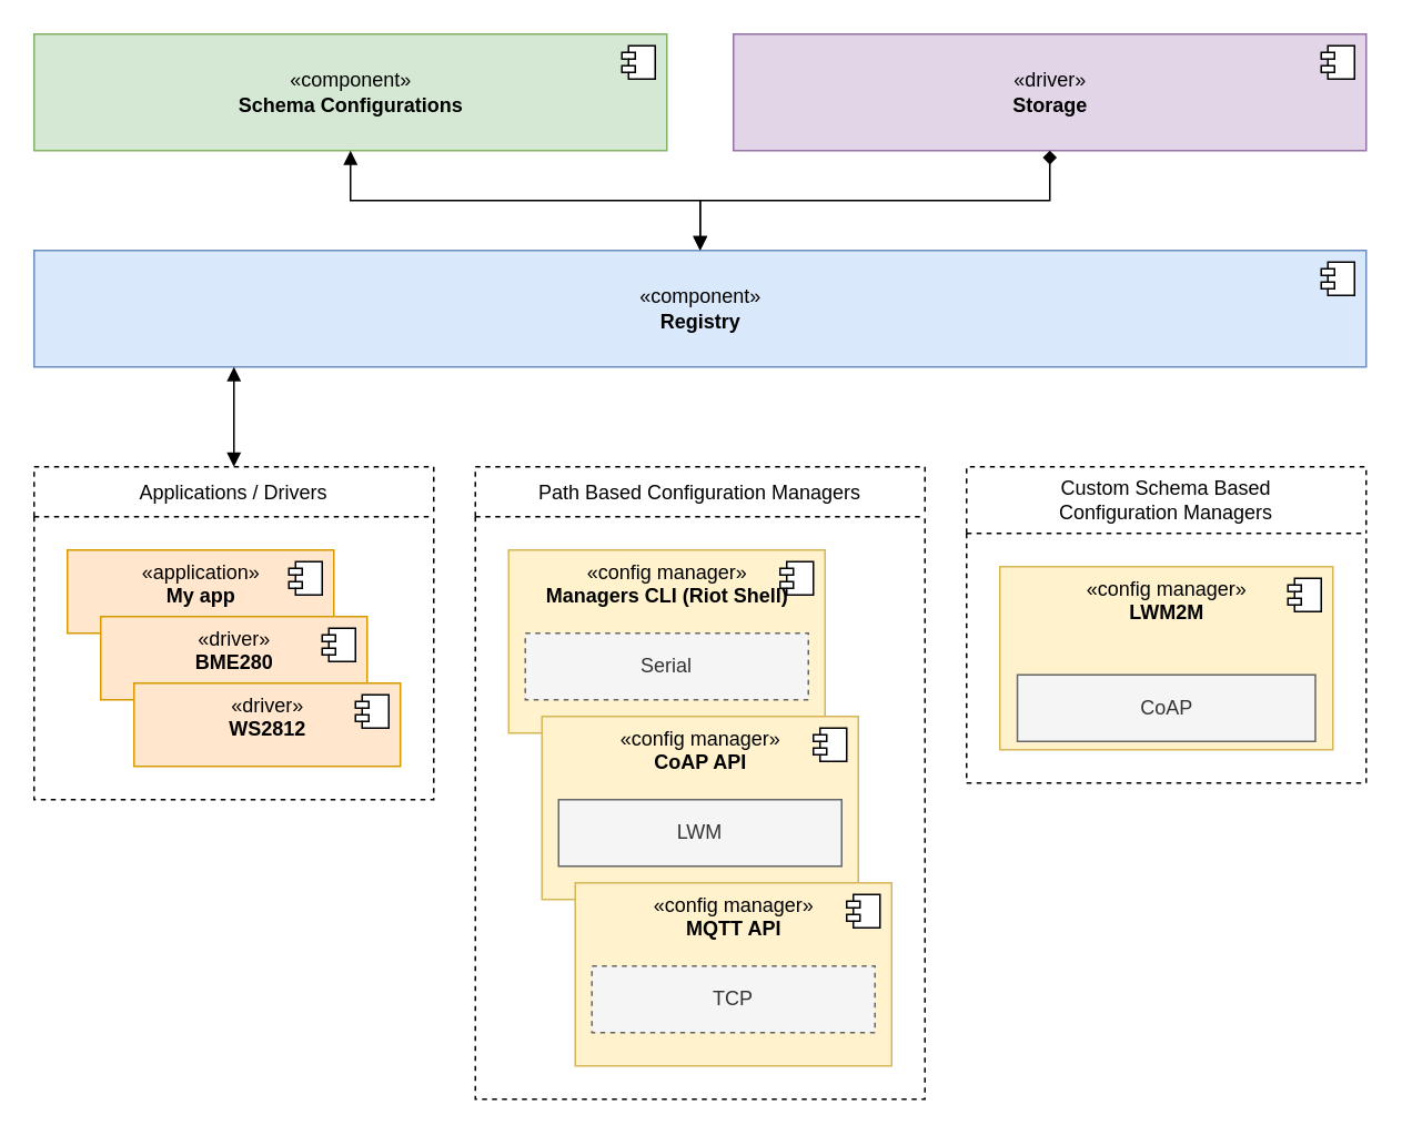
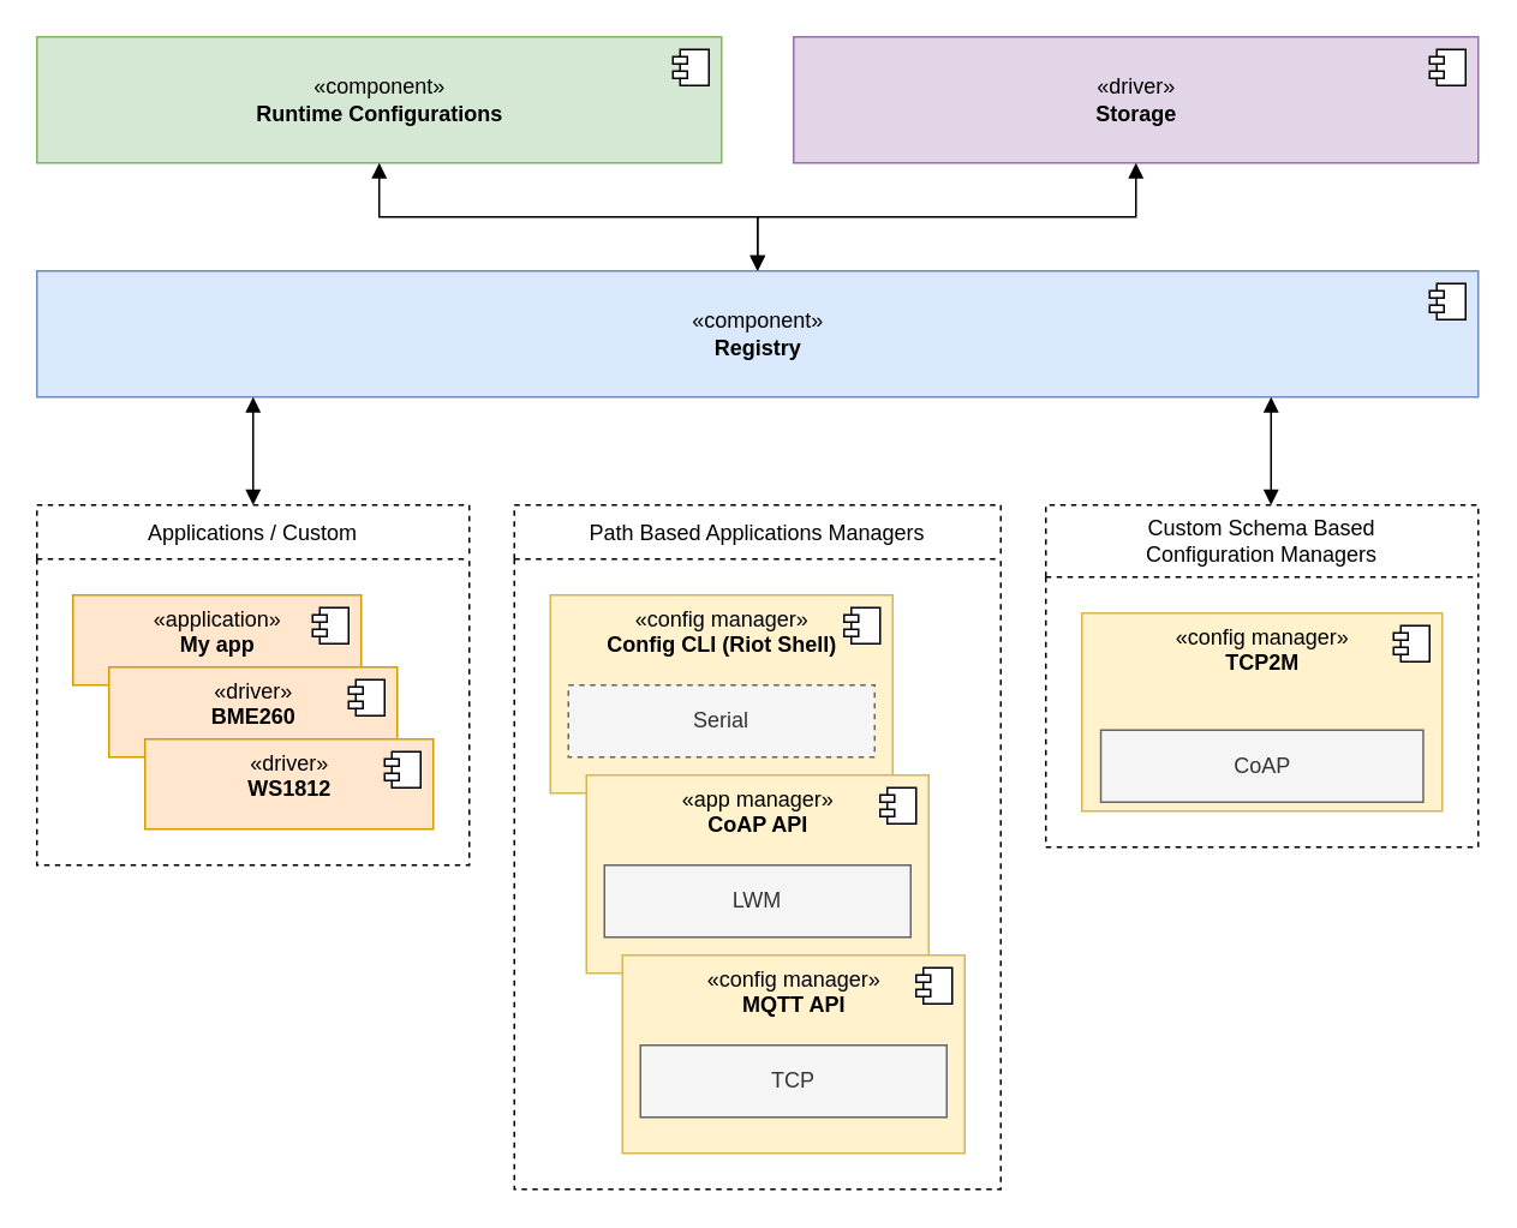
- <mxCell id="2" value="«component»&lt;br&gt;&lt;b&gt;Schema Configurations&lt;/b&gt;" style="html=1;dropTarget=0;verticalAlign=middle;fillColor=#d5e8d4;strokeColor=#82b366;" parent="1" vertex="1"><mxGeometry x="20" y="20" width="380" height="70" as="geometry" /></mxCell>
+ <mxCell id="2" value="«component»&lt;br&gt;&lt;b&gt;Runtime Configurations&lt;/b&gt;" style="html=1;dropTarget=0;verticalAlign=middle;fillColor=#d5e8d4;strokeColor=#82b366;" parent="1" vertex="1"><mxGeometry x="20" y="20" width="380" height="70" as="geometry" /></mxCell>
- <mxCell id="34" style="edgeStyle=orthogonalEdgeStyle;html=1;endArrow=diamond;endFill=1;startArrow=block;startFill=1;rounded=0;" edge="1" parent="1" source="5" target="32"><mxGeometry relative="1" as="geometry"><mxPoint x="430" y="160" as="sourcePoint" /><mxPoint x="220" y="100" as="targetPoint" /></mxGeometry></mxCell>
+ <mxCell id="34" style="edgeStyle=orthogonalEdgeStyle;html=1;endArrow=block;endFill=1;startArrow=block;startFill=1;rounded=0;" edge="1" parent="1" source="5" target="32"><mxGeometry relative="1" as="geometry"><mxPoint x="430" y="160" as="sourcePoint" /><mxPoint x="220" y="100" as="targetPoint" /></mxGeometry></mxCell>
+ <mxCell id="12" style="html=1;endArrow=block;endFill=1;edgeStyle=elbowEdgeStyle;startArrow=block;startFill=1;" parent="1" source="31" target="5" edge="1"><mxGeometry relative="1" as="geometry"><mxPoint x="715" y="279" as="sourcePoint" /><mxPoint x="160" y="240" as="targetPoint" /><Array as="points"><mxPoint x="705" y="250" /><mxPoint x="710" y="260" /><mxPoint x="740" y="250" /></Array></mxGeometry></mxCell>
- <mxCell id="24" value="Applications / Drivers" style="swimlane;dashed=1;strokeColor=#000000;fillColor=none;verticalAlign=middle;startSize=30;fontStyle=0" parent="1" vertex="1"><mxGeometry x="20" y="280" width="240" height="200" as="geometry" /></mxCell>
+ <mxCell id="24" value="Applications / Custom" style="swimlane;dashed=1;strokeColor=#000000;fillColor=none;verticalAlign=middle;startSize=30;fontStyle=0" parent="1" vertex="1"><mxGeometry x="20" y="280" width="240" height="200" as="geometry" /></mxCell>
- <mxCell id="13" value="Path Based Configuration Managers" style="swimlane;dashed=1;strokeColor=#000000;fillColor=none;verticalAlign=middle;startSize=30;fontStyle=0" parent="1" vertex="1"><mxGeometry x="285" y="280" width="270" height="380" as="geometry"><mxRectangle x="310" y="-540" width="190" height="30" as="alternateBounds" /></mxGeometry></mxCell>
+ <mxCell id="13" value="Path Based Applications Managers" style="swimlane;dashed=1;strokeColor=#000000;fillColor=none;verticalAlign=middle;startSize=30;fontStyle=0" parent="1" vertex="1"><mxGeometry x="285" y="280" width="270" height="380" as="geometry"><mxRectangle x="310" y="-540" width="190" height="30" as="alternateBounds" /></mxGeometry></mxCell>
- <mxCell id="15" value="«config manager»&lt;br&gt;&lt;b&gt;Managers CLI (Riot Shell)&lt;/b&gt;" style="html=1;dropTarget=0;verticalAlign=top;fillColor=#fff2cc;strokeColor=#d6b656;" parent="14" vertex="1"><mxGeometry width="190" height="110" as="geometry" /></mxCell>
+ <mxCell id="15" value="«config manager»&lt;br&gt;&lt;b&gt;Config CLI (Riot Shell)&lt;/b&gt;" style="html=1;dropTarget=0;verticalAlign=top;fillColor=#fff2cc;strokeColor=#d6b656;" parent="14" vertex="1"><mxGeometry width="190" height="110" as="geometry" /></mxCell>
- <mxCell id="8" value="«config manager»&lt;br&gt;&lt;b&gt;LWM2M&lt;br&gt;&lt;/b&gt;" style="html=1;dropTarget=0;verticalAlign=top;fillColor=#fff2cc;strokeColor=#d6b656;" parent="7" vertex="1"><mxGeometry width="200" height="110" as="geometry" /></mxCell>
+ <mxCell id="8" value="«config manager»&lt;br&gt;&lt;b&gt;TCP2M&lt;br&gt;&lt;/b&gt;" style="html=1;dropTarget=0;verticalAlign=top;fillColor=#fff2cc;strokeColor=#d6b656;" parent="7" vertex="1"><mxGeometry width="200" height="110" as="geometry" /></mxCell>
- <mxCell id="27" value="«driver»&lt;br&gt;&lt;b&gt;BME280&lt;/b&gt;" style="html=1;dropTarget=0;verticalAlign=top;fillColor=#ffe6cc;strokeColor=#d79b00;" parent="24" vertex="1"><mxGeometry x="40" y="90" width="160" height="50" as="geometry" /></mxCell>
+ <mxCell id="27" value="«driver»&lt;br&gt;&lt;b&gt;BME260&lt;/b&gt;" style="html=1;dropTarget=0;verticalAlign=top;fillColor=#ffe6cc;strokeColor=#d79b00;" parent="24" vertex="1"><mxGeometry x="40" y="90" width="160" height="50" as="geometry" /></mxCell>
- <mxCell id="29" value="«driver»&lt;br&gt;&lt;b&gt;WS2812&lt;/b&gt;" style="html=1;dropTarget=0;verticalAlign=top;fillColor=#ffe6cc;strokeColor=#d79b00;" parent="24" vertex="1"><mxGeometry x="60" y="130" width="160" height="50" as="geometry" /></mxCell>
+ <mxCell id="29" value="«driver»&lt;br&gt;&lt;b&gt;WS1812&lt;/b&gt;" style="html=1;dropTarget=0;verticalAlign=top;fillColor=#ffe6cc;strokeColor=#d79b00;" parent="24" vertex="1"><mxGeometry x="60" y="130" width="160" height="50" as="geometry" /></mxCell>
- <mxCell id="18" value="«config manager»&lt;br&gt;&lt;b&gt;CoAP API&lt;br&gt;&lt;/b&gt;" style="html=1;dropTarget=0;verticalAlign=top;fillColor=#fff2cc;strokeColor=#d6b656;" parent="13" vertex="1"><mxGeometry x="40" y="150" width="190" height="110" as="geometry" /></mxCell>
+ <mxCell id="18" value="«app manager»&lt;br&gt;&lt;b&gt;CoAP API&lt;br&gt;&lt;/b&gt;" style="html=1;dropTarget=0;verticalAlign=top;fillColor=#fff2cc;strokeColor=#d6b656;" parent="13" vertex="1"><mxGeometry x="40" y="150" width="190" height="110" as="geometry" /></mxCell>
- <mxCell id="23" value="TCP" style="rounded=0;whiteSpace=wrap;html=1;fillColor=#f5f5f5;strokeColor=#666666;fontColor=#333333;dashed=1;" parent="13" vertex="1"><mxGeometry x="70" y="300" width="170" height="40" as="geometry" /></mxCell>
+ <mxCell id="23" value="TCP" style="rounded=0;whiteSpace=wrap;html=1;fillColor=#f5f5f5;strokeColor=#666666;fontColor=#333333;" parent="13" vertex="1"><mxGeometry x="70" y="300" width="170" height="40" as="geometry" /></mxCell>
